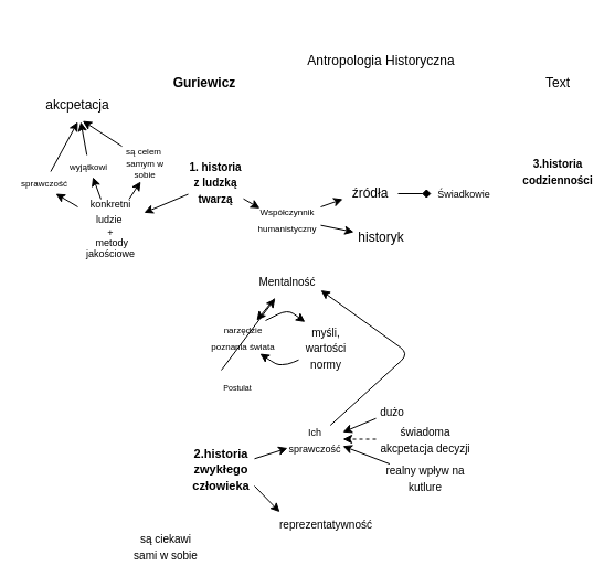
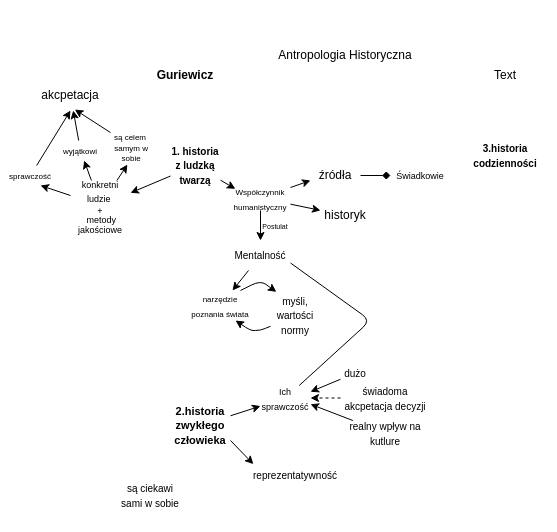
- <mxCell id="29" value="&lt;font style=&quot;font-size: 8px;&quot;&gt;sprawczość&lt;/font&gt;" style="text;html=1;align=center;verticalAlign=middle;whiteSpace=wrap;rounded=0;" parent="1" vertex="1"><mxGeometry x="20" y="155" width="40" height="20" as="geometry" /></mxCell>
+ <mxCell id="29" value="&lt;font style=&quot;font-size: 8px;&quot;&gt;sprawczość&lt;/font&gt;" style="text;html=1;align=center;verticalAlign=middle;whiteSpace=wrap;rounded=0;" parent="1" vertex="1"><mxGeometry x="10" y="165" width="40" height="20" as="geometry" /></mxCell>
- <mxCell id="46" style="edgeStyle=none;html=1;entryX=1;entryY=0.75;entryDx=0;entryDy=0;" parent="1" source="37" target="11" edge="1"><mxGeometry relative="1" as="geometry"><Array as="points"><mxPoint x="370" y="320" /></Array></mxGeometry></mxCell>
+ <mxCell id="46" style="edgeStyle=none;html=1;entryX=1;entryY=0.75;entryDx=0;entryDy=0;endArrow=none;" parent="1" source="37" target="11" edge="1"><mxGeometry relative="1" as="geometry"><Array as="points"><mxPoint x="370" y="320" /></Array></mxGeometry></mxCell>
- <mxCell id="13" value="&lt;font style=&quot;font-size: 7px;&quot;&gt;Postulat&lt;/font&gt;" style="text;html=1;align=center;verticalAlign=middle;whiteSpace=wrap;rounded=0;" parent="1" vertex="1"><mxGeometry x="200" y="335" width="30" height="30" as="geometry" /></mxCell>
+ <mxCell id="13" value="&lt;font style=&quot;font-size: 7px;&quot;&gt;Postulat&lt;/font&gt;" style="text;html=1;align=center;verticalAlign=middle;whiteSpace=wrap;rounded=0;" parent="1" vertex="1"><mxGeometry x="260" y="210" width="30" height="30" as="geometry" /></mxCell>
